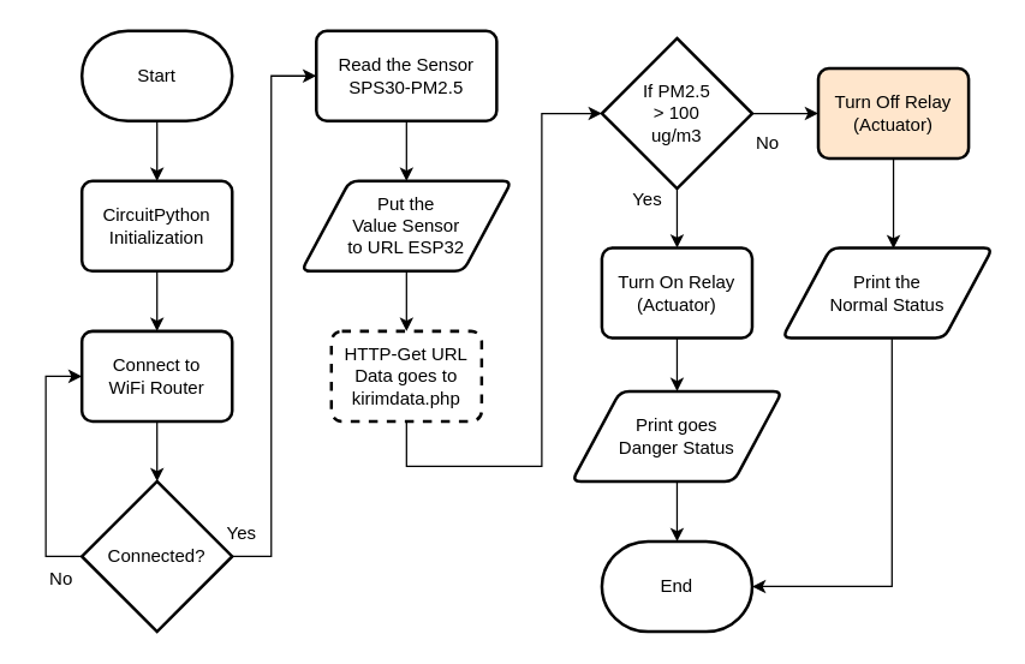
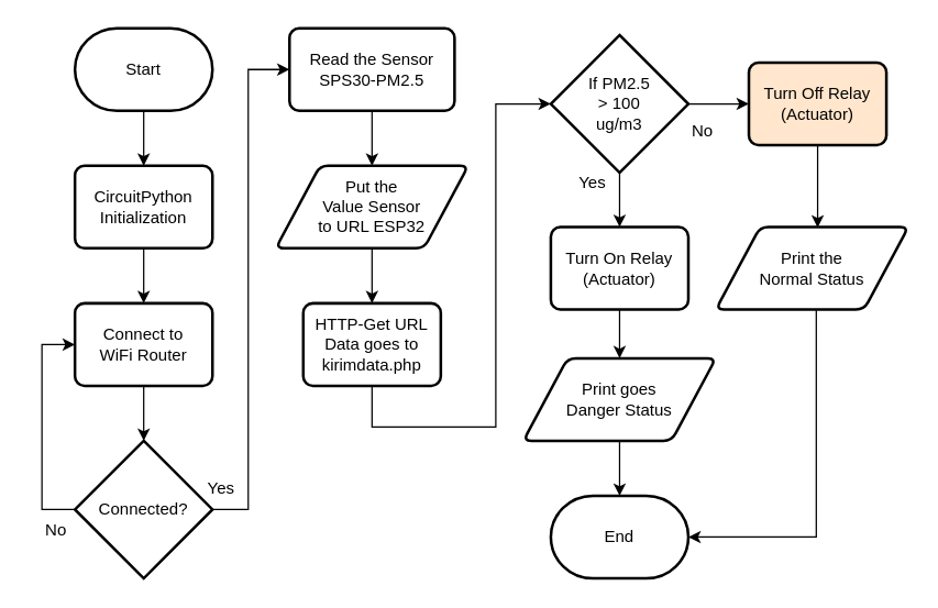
- <mxCell id="14" value="HTTP-Get URL&lt;br&gt;Data goes to&lt;br&gt;kirimdata.php" style="rounded=1;whiteSpace=wrap;html=1;absoluteArcSize=1;arcSize=14;strokeWidth=2;dashed=1;" parent="1" vertex="1"><mxGeometry x="220" y="220" width="100" height="60" as="geometry" /></mxCell>
+ <mxCell id="14" value="HTTP-Get URL&lt;br&gt;Data goes to&lt;br&gt;kirimdata.php" style="rounded=1;whiteSpace=wrap;html=1;absoluteArcSize=1;arcSize=14;strokeWidth=2;" parent="1" vertex="1"><mxGeometry x="220" y="220" width="100" height="60" as="geometry" /></mxCell>
